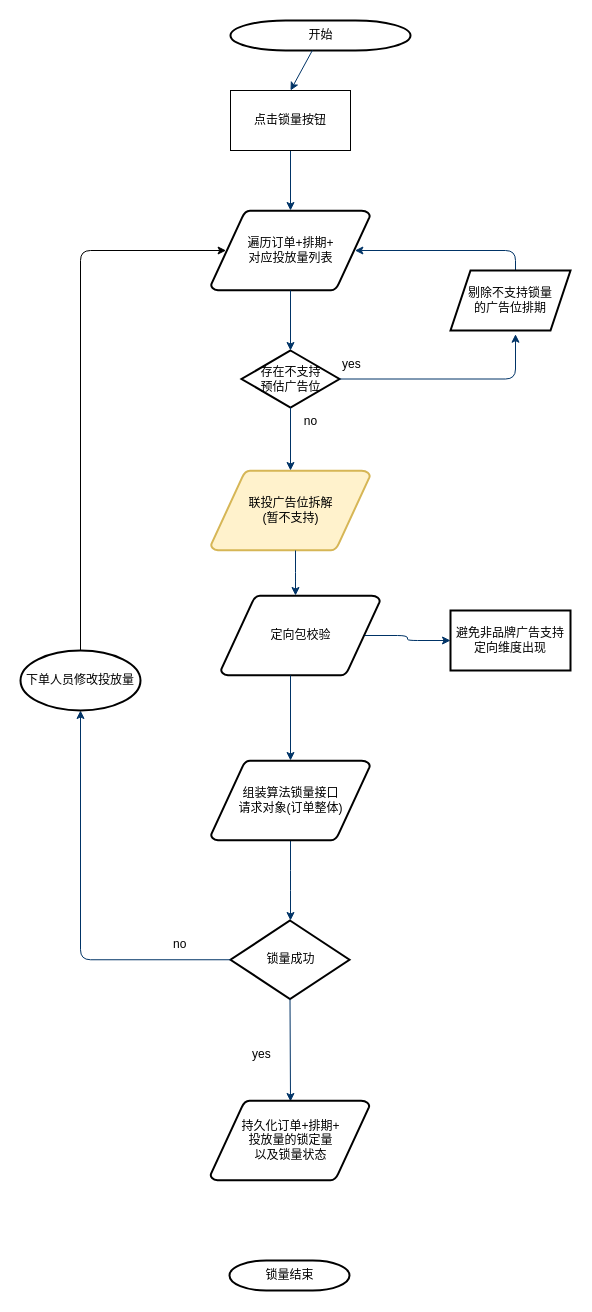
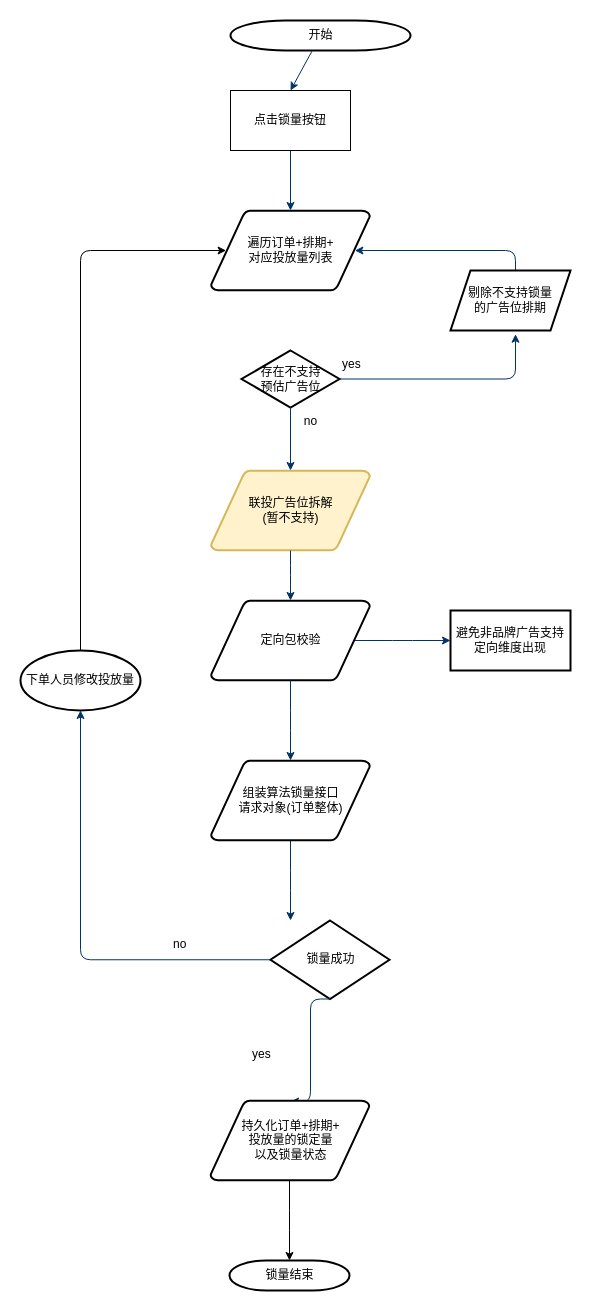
- <mxCell id="8" style="entryX=0.5;entryY=0;entryPerimeter=0;fontStyle=1;strokeColor=#003366;strokeWidth=1;html=1;" parent="1" source="4" target="5" edge="1"><mxGeometry relative="1" as="geometry" /></mxCell>
- <mxCell id="12" value="定向包校验" style="shape=mxgraph.flowchart.data;strokeWidth=2;gradientColor=none;gradientDirection=north;fontStyle=0;html=1;" parent="1" vertex="1"><mxGeometry x="220.5" y="595" width="159" height="80" as="geometry" /></mxCell>
+ <mxCell id="12" value="定向包校验" style="shape=mxgraph.flowchart.data;strokeWidth=2;gradientColor=none;gradientDirection=north;fontStyle=0;html=1;" parent="1" vertex="1"><mxGeometry x="210.5" y="600" width="159" height="80" as="geometry" /></mxCell>
- <mxCell id="17" value="锁量成功" style="shape=mxgraph.flowchart.decision;strokeWidth=2;gradientColor=none;gradientDirection=north;fontStyle=0;html=1;" parent="1" vertex="1"><mxGeometry x="230" y="920" width="119" height="78.5" as="geometry" /></mxCell>
+ <mxCell id="17" value="锁量成功" style="shape=mxgraph.flowchart.decision;strokeWidth=2;gradientColor=none;gradientDirection=north;fontStyle=0;html=1;" parent="1" vertex="1"><mxGeometry x="270" y="920" width="119" height="78.5" as="geometry" /></mxCell>
+ <mxCell id="30" style="edgeStyle=elbowEdgeStyle;rounded=1;orthogonalLoop=1;jettySize=auto;html=1;entryX=0.5;entryY=0;entryDx=0;entryDy=0;entryPerimeter=0;" edge="1" parent="1" source="31" target="32"><mxGeometry relative="1" as="geometry" /></mxCell>
